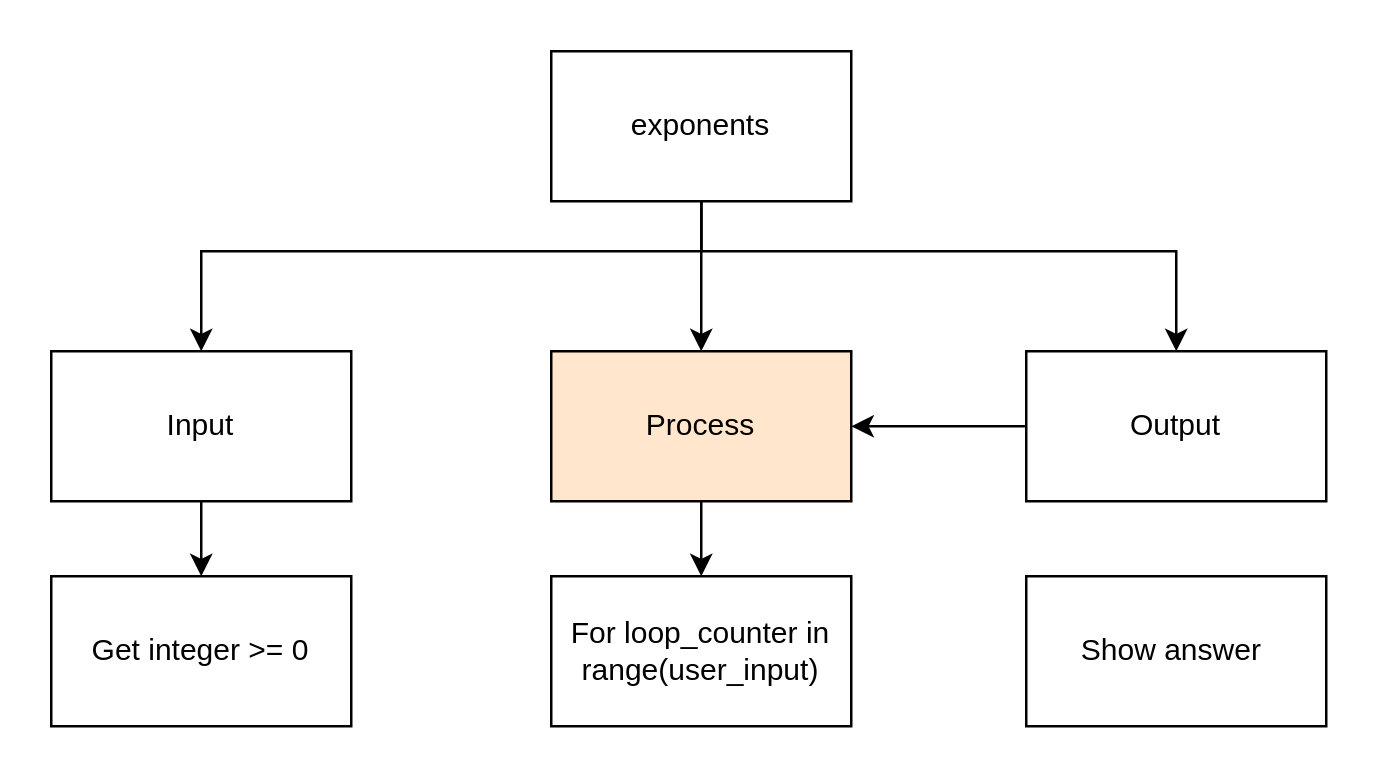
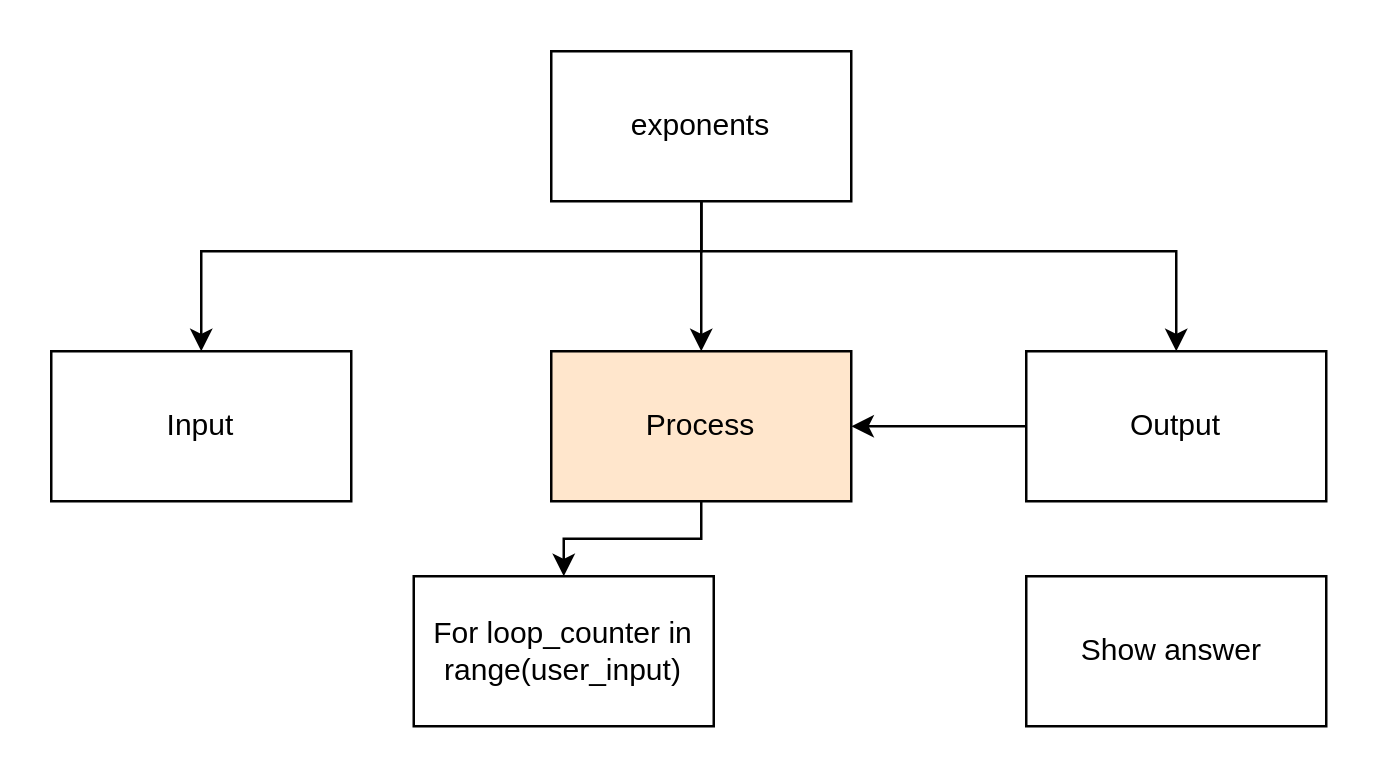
- <mxCell id="8" style="edgeStyle=orthogonalEdgeStyle;rounded=0;html=1;" edge="1" parent="1" source="9" target="12"><mxGeometry relative="1" as="geometry"><Array as="points"><mxPoint x="80" y="250" /><mxPoint x="80" y="250" /></Array></mxGeometry></mxCell>
- <mxCell id="12" value="Get integer &amp;gt;= 0" style="rounded=0;whiteSpace=wrap;html=1;" vertex="1" parent="1"><mxGeometry x="20" y="230" width="120" height="60" as="geometry" /></mxCell>
- <mxCell id="13" value="For loop_counter in range(user_input)" style="rounded=0;whiteSpace=wrap;html=1;" vertex="1" parent="1"><mxGeometry x="220" y="230" width="120" height="60" as="geometry" /></mxCell>
+ <mxCell id="13" value="For loop_counter in range(user_input)" style="rounded=0;whiteSpace=wrap;html=1;" vertex="1" parent="1"><mxGeometry x="165" y="230" width="120" height="60" as="geometry" /></mxCell>
